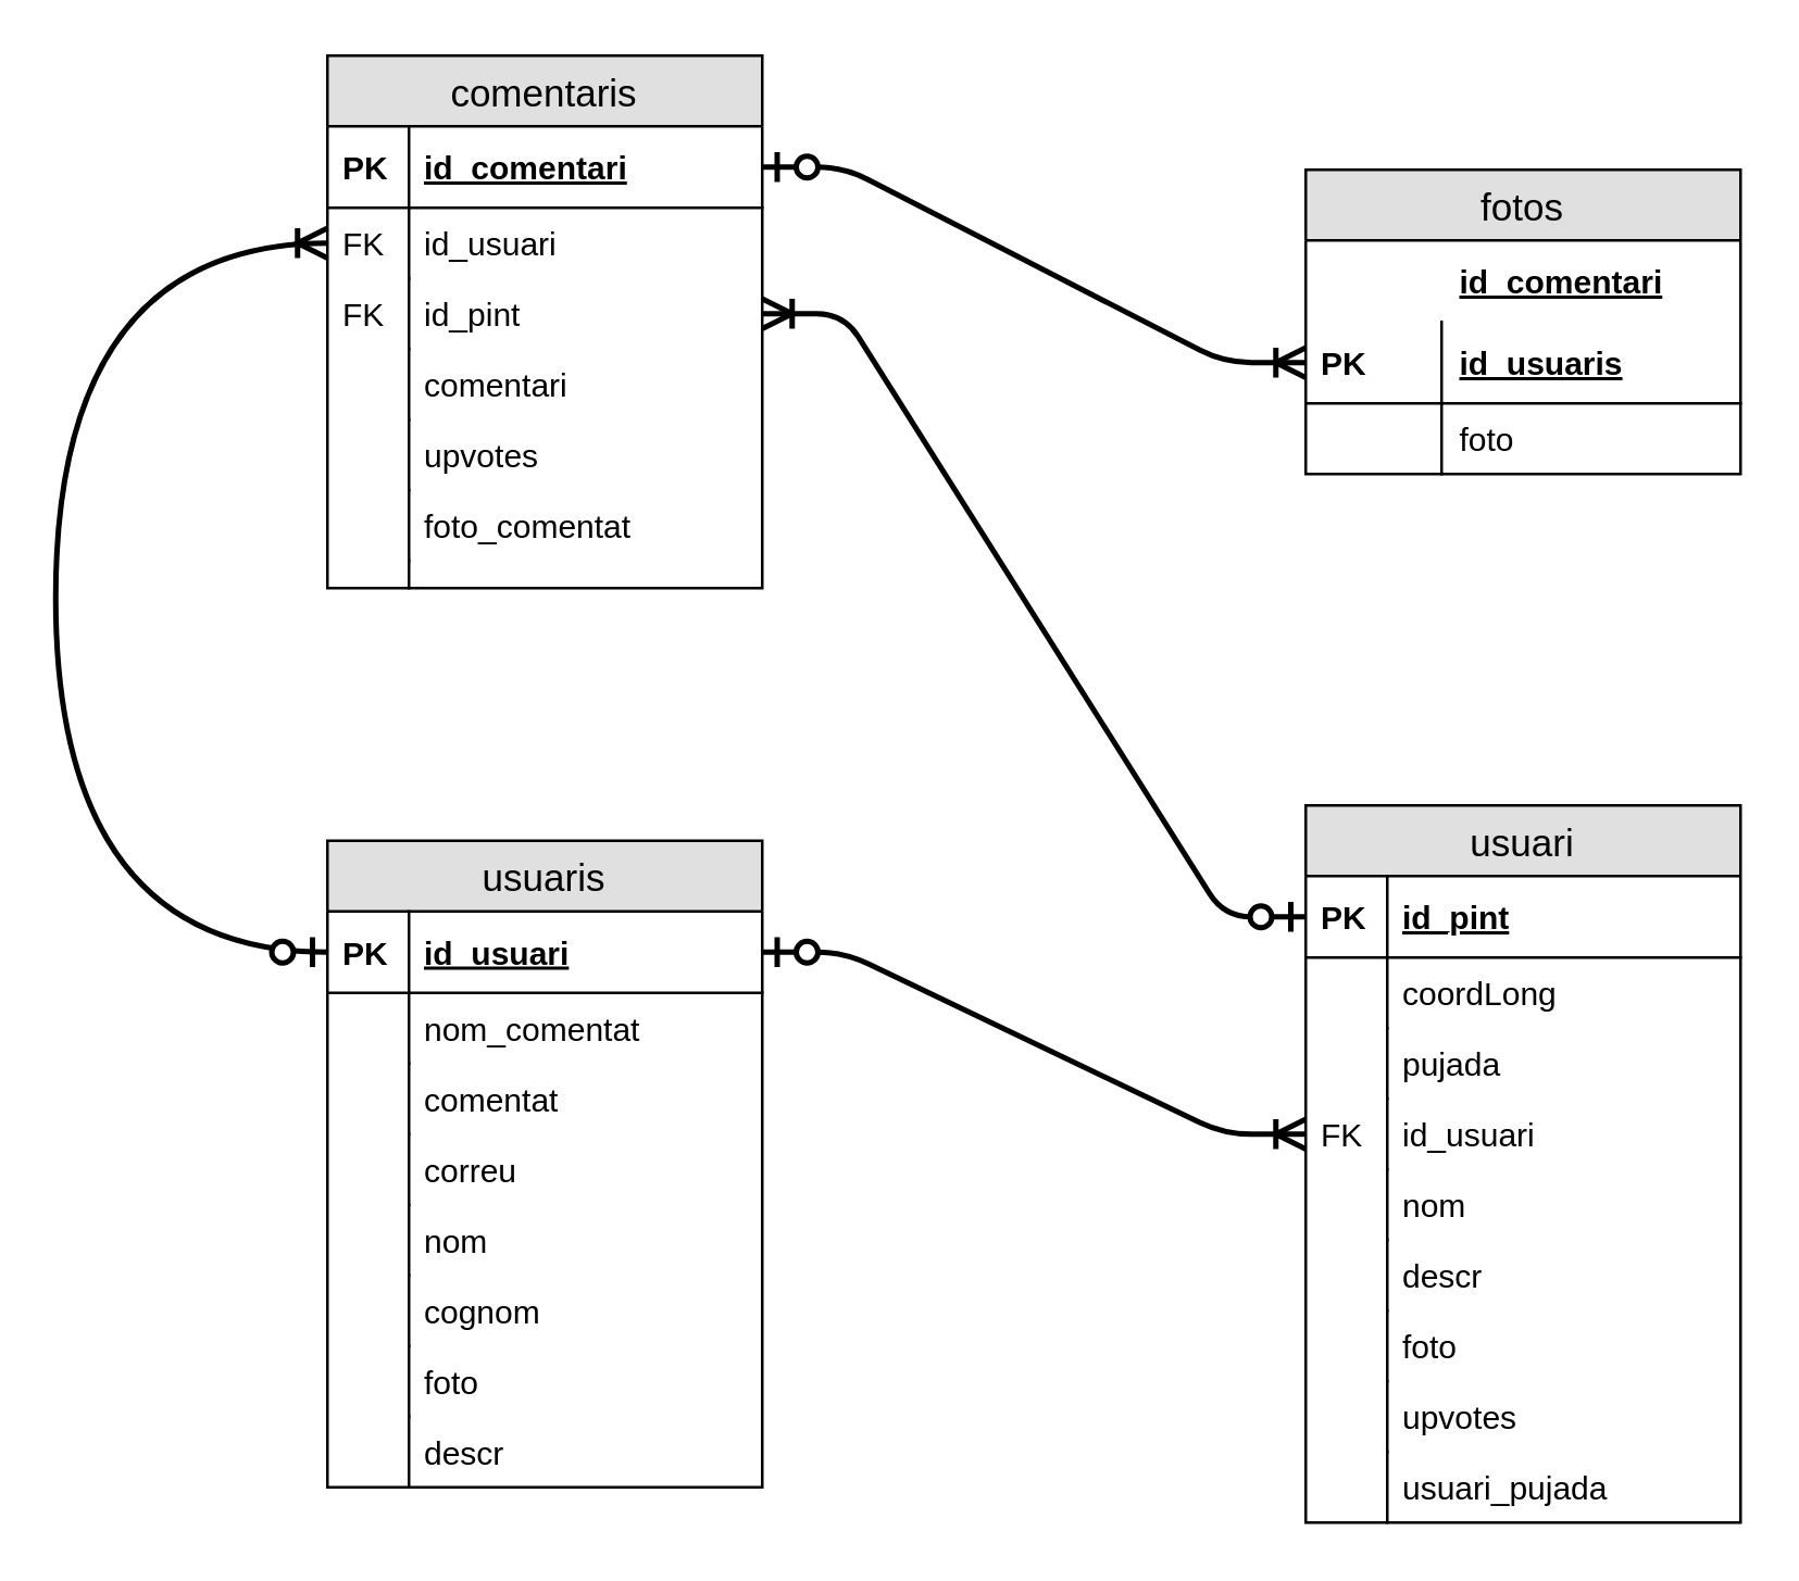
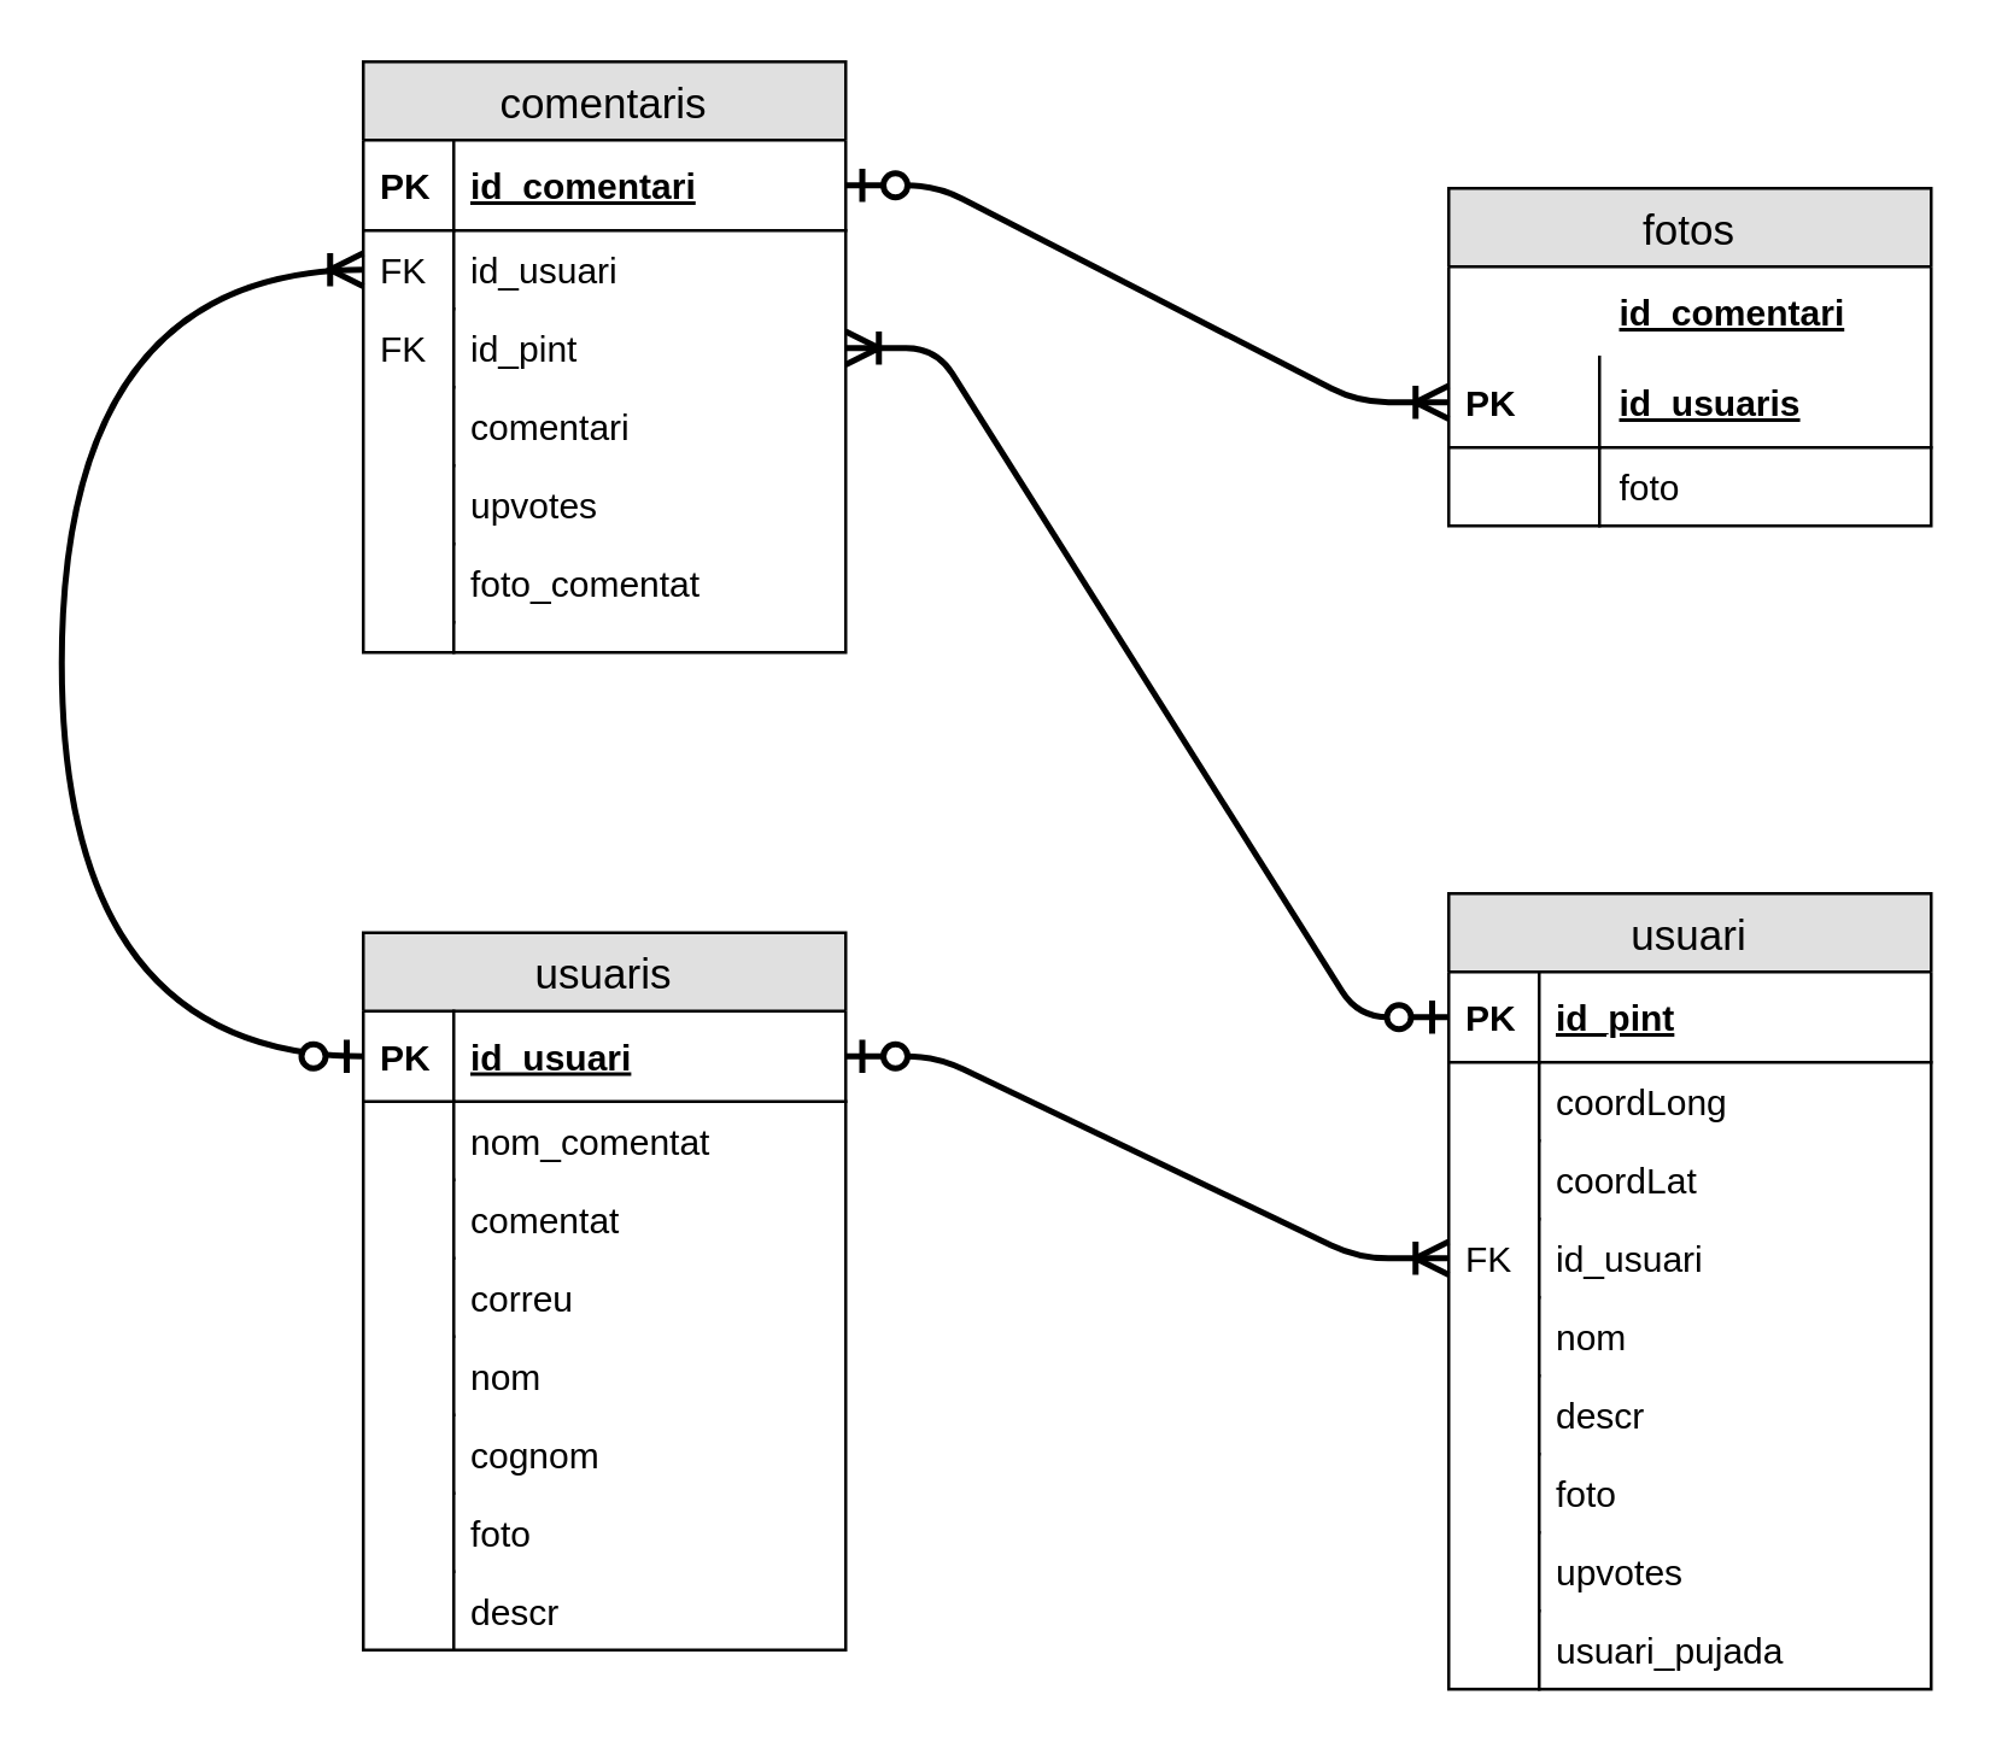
- <mxCell id="24" value="pujada" style="shape=partialRectangle;top=0;left=0;right=0;bottom=0;align=left;verticalAlign=top;fillColor=none;spacingLeft=34;spacingRight=4;overflow=hidden;rotatable=0;points=[[0,0.5],[1,0.5]];portConstraint=eastwest;dropTarget=0;fontSize=12;" parent="19" vertex="1"><mxGeometry y="82" width="160" height="26" as="geometry" /></mxCell>
+ <mxCell id="24" value="coordLat" style="shape=partialRectangle;top=0;left=0;right=0;bottom=0;align=left;verticalAlign=top;fillColor=none;spacingLeft=34;spacingRight=4;overflow=hidden;rotatable=0;points=[[0,0.5],[1,0.5]];portConstraint=eastwest;dropTarget=0;fontSize=12;" parent="19" vertex="1"><mxGeometry y="82" width="160" height="26" as="geometry" /></mxCell>
